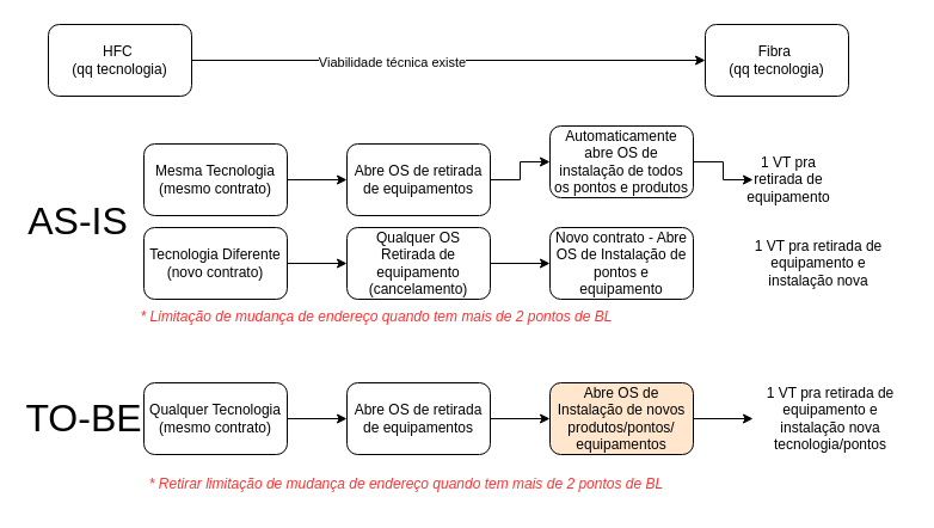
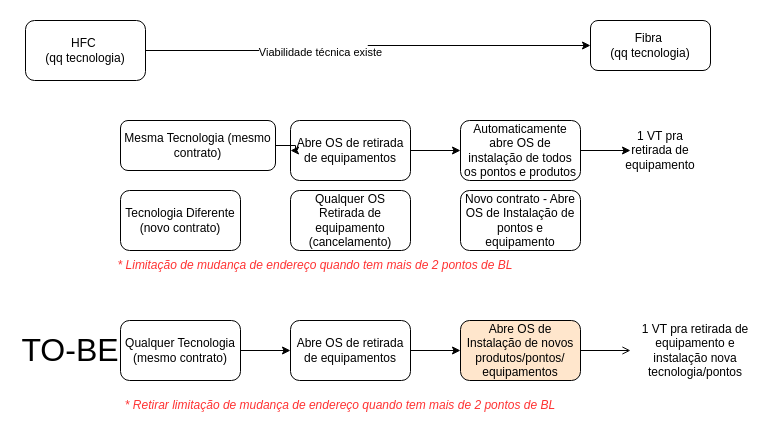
- <mxCell id="4" value="HFC&amp;nbsp;&lt;div&gt;(qq tecnologia)&lt;/div&gt;" style="rounded=1;whiteSpace=wrap;html=1;" vertex="1" parent="1"><mxGeometry x="40" y="20" width="120" height="60" as="geometry" /></mxCell>
+ <mxCell id="4" value="HFC&amp;nbsp;&lt;div&gt;(qq tecnologia)&lt;/div&gt;" style="rounded=1;whiteSpace=wrap;html=1;" vertex="1" parent="1"><mxGeometry x="25" y="20" width="120" height="60" as="geometry" /></mxCell>
- <mxCell id="5" value="Fibra&amp;nbsp;&lt;div&gt;(qq tecnologia)&lt;/div&gt;" style="rounded=1;whiteSpace=wrap;html=1;" vertex="1" parent="1"><mxGeometry x="590" y="20" width="120" height="60" as="geometry" /></mxCell>
+ <mxCell id="5" value="Fibra&amp;nbsp;&lt;div&gt;(qq tecnologia)&lt;/div&gt;" style="rounded=1;whiteSpace=wrap;html=1;" vertex="1" parent="1"><mxGeometry x="590" y="20" width="120" height="50" as="geometry" /></mxCell>
- <mxCell id="9" value="Automaticamente abre OS de instalação de todos os pontos e produtos" style="whiteSpace=wrap;html=1;rounded=1;" vertex="1" parent="1"><mxGeometry x="460" y="105" width="120" height="60" as="geometry" /></mxCell>
+ <mxCell id="9" value="Automaticamente abre OS de instalação de todos os pontos e produtos" style="whiteSpace=wrap;html=1;rounded=1;" vertex="1" parent="1"><mxGeometry x="460" y="120" width="120" height="60" as="geometry" /></mxCell>
- <mxCell id="23" value="Mesma Tecnologia (mesmo contrato)" style="rounded=1;whiteSpace=wrap;html=1;" vertex="1" parent="1"><mxGeometry x="120" y="120" width="120" height="60" as="geometry" /></mxCell>
+ <mxCell id="23" value="Mesma Tecnologia (mesmo contrato)" style="rounded=1;whiteSpace=wrap;html=1;" vertex="1" parent="1"><mxGeometry x="120" y="120" width="155" height="50" as="geometry" /></mxCell>
- <mxCell id="20" value="AS-IS" style="text;html=1;align=center;verticalAlign=middle;whiteSpace=wrap;rounded=0;strokeWidth=1;fontSize=32;" vertex="1" parent="1"><mxGeometry x="20" y="170" width="90" height="30" as="geometry" /></mxCell>
- <mxCell id="24" style="edgeStyle=orthogonalEdgeStyle;rounded=0;orthogonalLoop=1;jettySize=auto;html=1;entryX=0;entryY=0.5;entryDx=0;entryDy=0;" edge="1" parent="1" source="25" target="16"><mxGeometry relative="1" as="geometry" /></mxCell>
- <mxCell id="15" value="" style="edgeStyle=orthogonalEdgeStyle;rounded=0;orthogonalLoop=1;jettySize=auto;html=1;" edge="1" parent="1" source="16" target="17"><mxGeometry relative="1" as="geometry" /></mxCell>
- <mxCell id="18" value="1 VT pra retirada de equipamento e instalação nova" style="text;html=1;align=center;verticalAlign=middle;whiteSpace=wrap;rounded=0;" vertex="1" parent="1"><mxGeometry x="630" y="205" width="110" height="30" as="geometry" /></mxCell>
- <mxCell id="12" style="edgeStyle=orthogonalEdgeStyle;rounded=0;orthogonalLoop=1;jettySize=auto;html=1;" edge="1" parent="1" source="13" target="19"><mxGeometry relative="1" as="geometry" /></mxCell>
+ <mxCell id="12" style="edgeStyle=orthogonalEdgeStyle;rounded=0;orthogonalLoop=1;jettySize=auto;html=1;endArrow=open;" edge="1" parent="1" source="13" target="19"><mxGeometry relative="1" as="geometry" /></mxCell>
